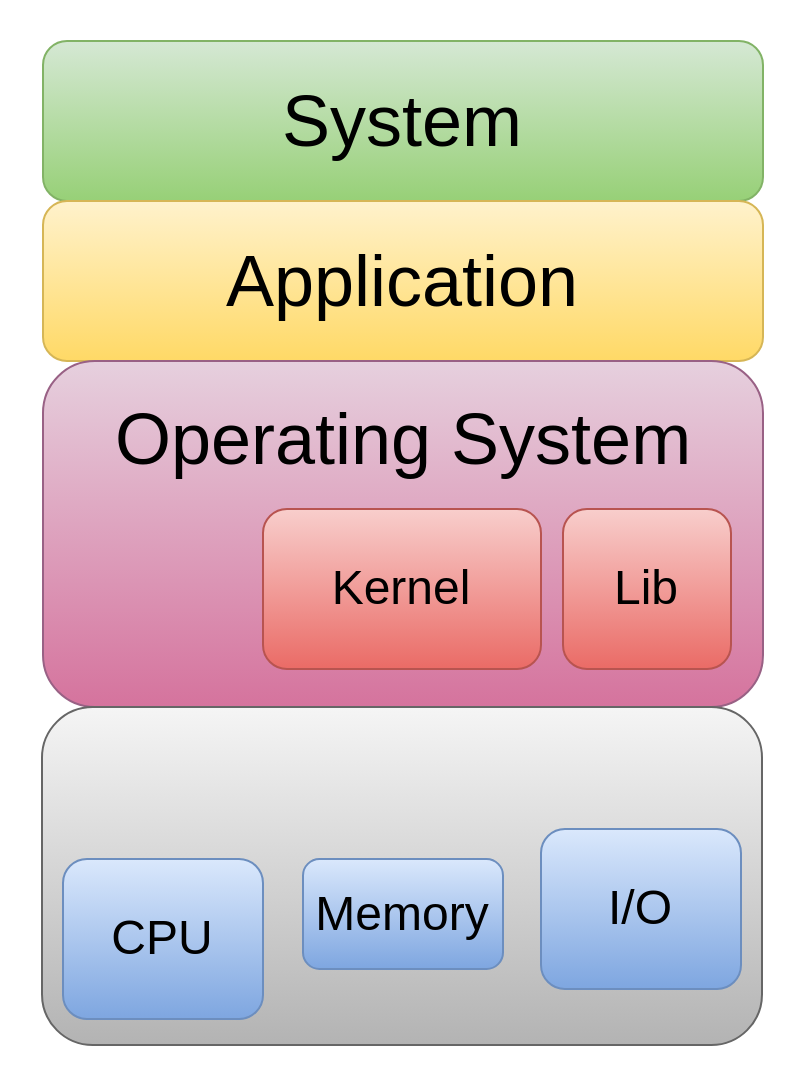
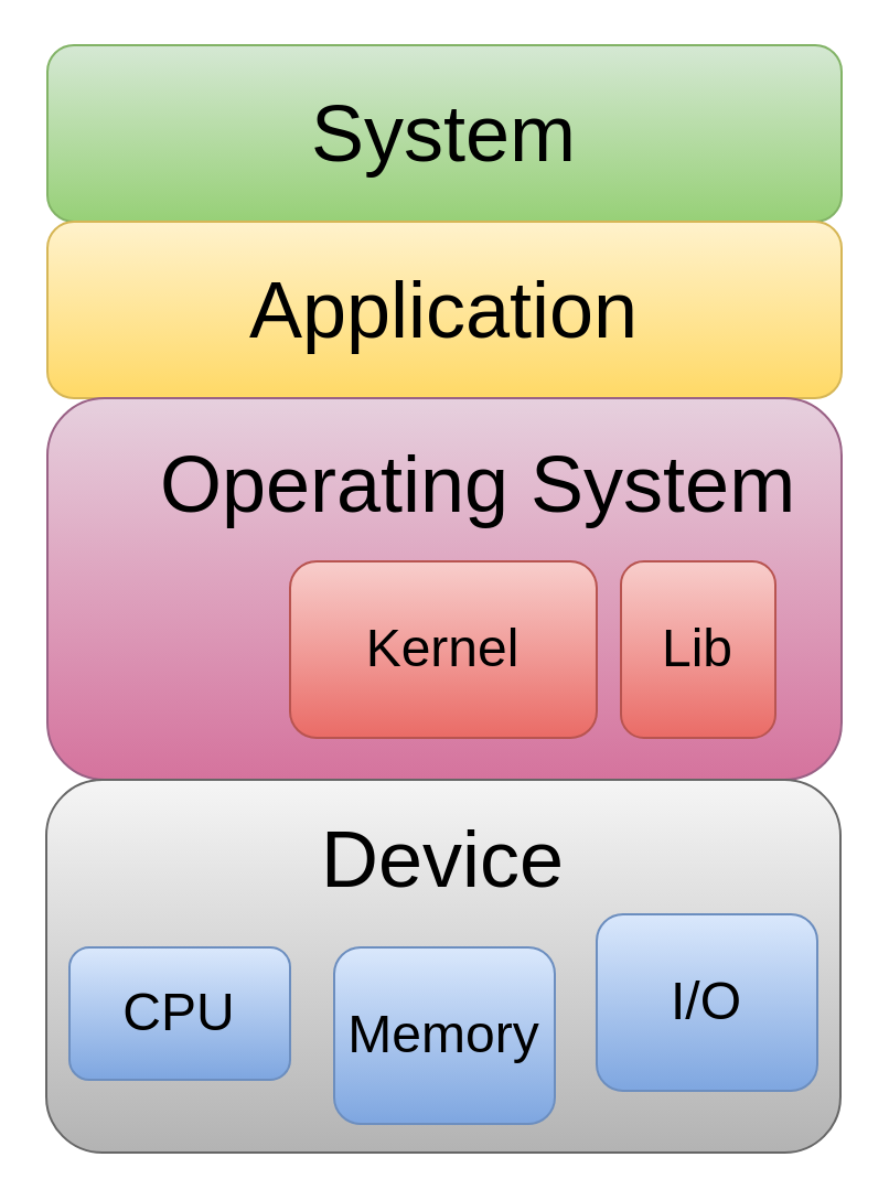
- <mxCell id="9" value="&lt;span style=&quot;font-size: 36px;&quot;&gt;Operating System&lt;/span&gt;" style="text;html=1;align=center;verticalAlign=middle;whiteSpace=wrap;rounded=0;" vertex="1" parent="1"><mxGeometry x="51.5" y="204" width="299" height="30" as="geometry" /></mxCell>
+ <mxCell id="9" value="&lt;span style=&quot;font-size: 36px;&quot;&gt;Operating System&lt;/span&gt;" style="text;html=1;align=center;verticalAlign=middle;whiteSpace=wrap;rounded=0;" vertex="1" parent="1"><mxGeometry x="66.5" y="204" width="299" height="30" as="geometry" /></mxCell>
- <mxCell id="11" value="&lt;font style=&quot;font-size: 24px;&quot;&gt;Lib&lt;/font&gt;" style="rounded=1;whiteSpace=wrap;html=1;fillColor=#f8cecc;gradientColor=#ea6b66;strokeColor=#b85450;" vertex="1" parent="1"><mxGeometry x="281" y="254" width="84" height="80" as="geometry" /></mxCell>
+ <mxCell id="11" value="&lt;font style=&quot;font-size: 24px;&quot;&gt;Lib&lt;/font&gt;" style="rounded=1;whiteSpace=wrap;html=1;fillColor=#f8cecc;gradientColor=#ea6b66;strokeColor=#b85450;" vertex="1" parent="1"><mxGeometry x="281" y="254" width="70" height="80" as="geometry" /></mxCell>
+ <mxCell id="12" value="&lt;span style=&quot;font-size: 36px;&quot;&gt;Device&lt;/span&gt;" style="text;html=1;align=center;verticalAlign=middle;whiteSpace=wrap;rounded=0;" vertex="1" parent="1"><mxGeometry x="51" y="374" width="299" height="30" as="geometry" /></mxCell>
- <mxCell id="6" value="&lt;font style=&quot;font-size: 24px;&quot;&gt;Memory&lt;/font&gt;" style="rounded=1;whiteSpace=wrap;html=1;fillColor=#dae8fc;gradientColor=#7ea6e0;strokeColor=#6c8ebf;" vertex="1" parent="1"><mxGeometry x="151" y="429" width="100" height="55" as="geometry" /></mxCell>
+ <mxCell id="6" value="&lt;font style=&quot;font-size: 24px;&quot;&gt;Memory&lt;/font&gt;" style="rounded=1;whiteSpace=wrap;html=1;fillColor=#dae8fc;gradientColor=#7ea6e0;strokeColor=#6c8ebf;" vertex="1" parent="1"><mxGeometry x="151" y="429" width="100" height="80" as="geometry" /></mxCell>
- <mxCell id="7" value="&lt;font style=&quot;font-size: 24px;&quot;&gt;CPU&lt;/font&gt;" style="rounded=1;whiteSpace=wrap;html=1;fillColor=#dae8fc;gradientColor=#7ea6e0;strokeColor=#6c8ebf;" vertex="1" parent="1"><mxGeometry x="31" y="429" width="100" height="80" as="geometry" /></mxCell>
+ <mxCell id="7" value="&lt;font style=&quot;font-size: 24px;&quot;&gt;CPU&lt;/font&gt;" style="rounded=1;whiteSpace=wrap;html=1;fillColor=#dae8fc;gradientColor=#7ea6e0;strokeColor=#6c8ebf;" vertex="1" parent="1"><mxGeometry x="31" y="429" width="100" height="60" as="geometry" /></mxCell>
